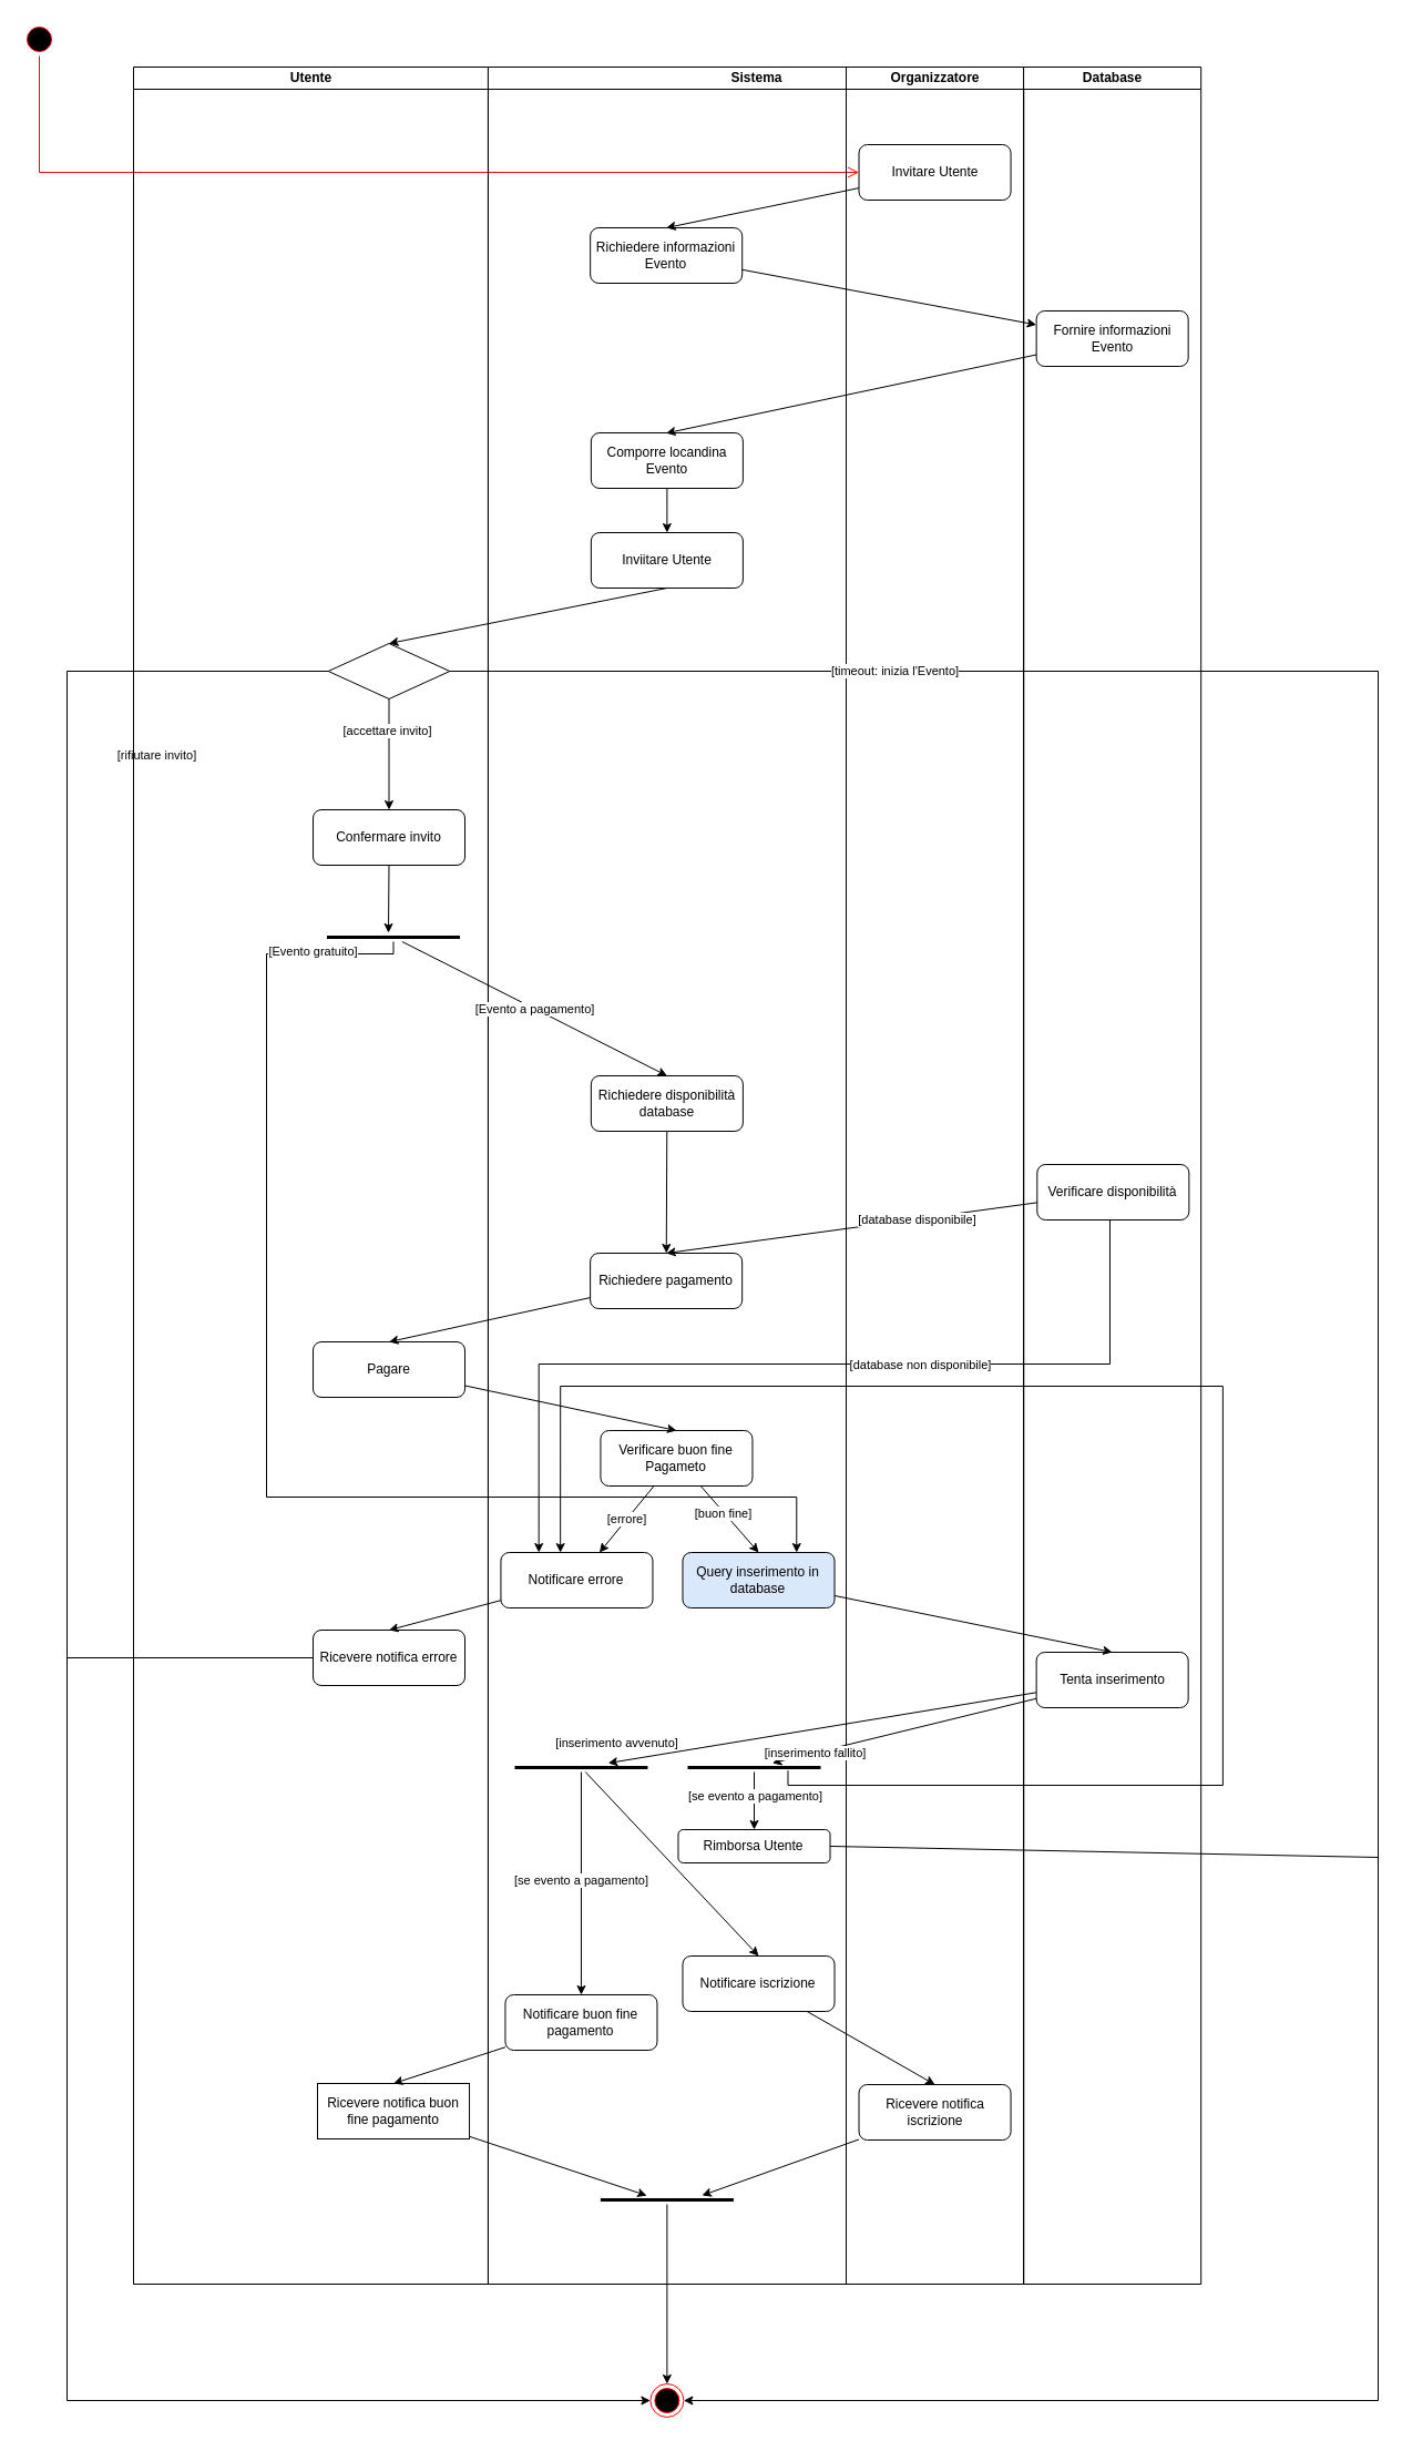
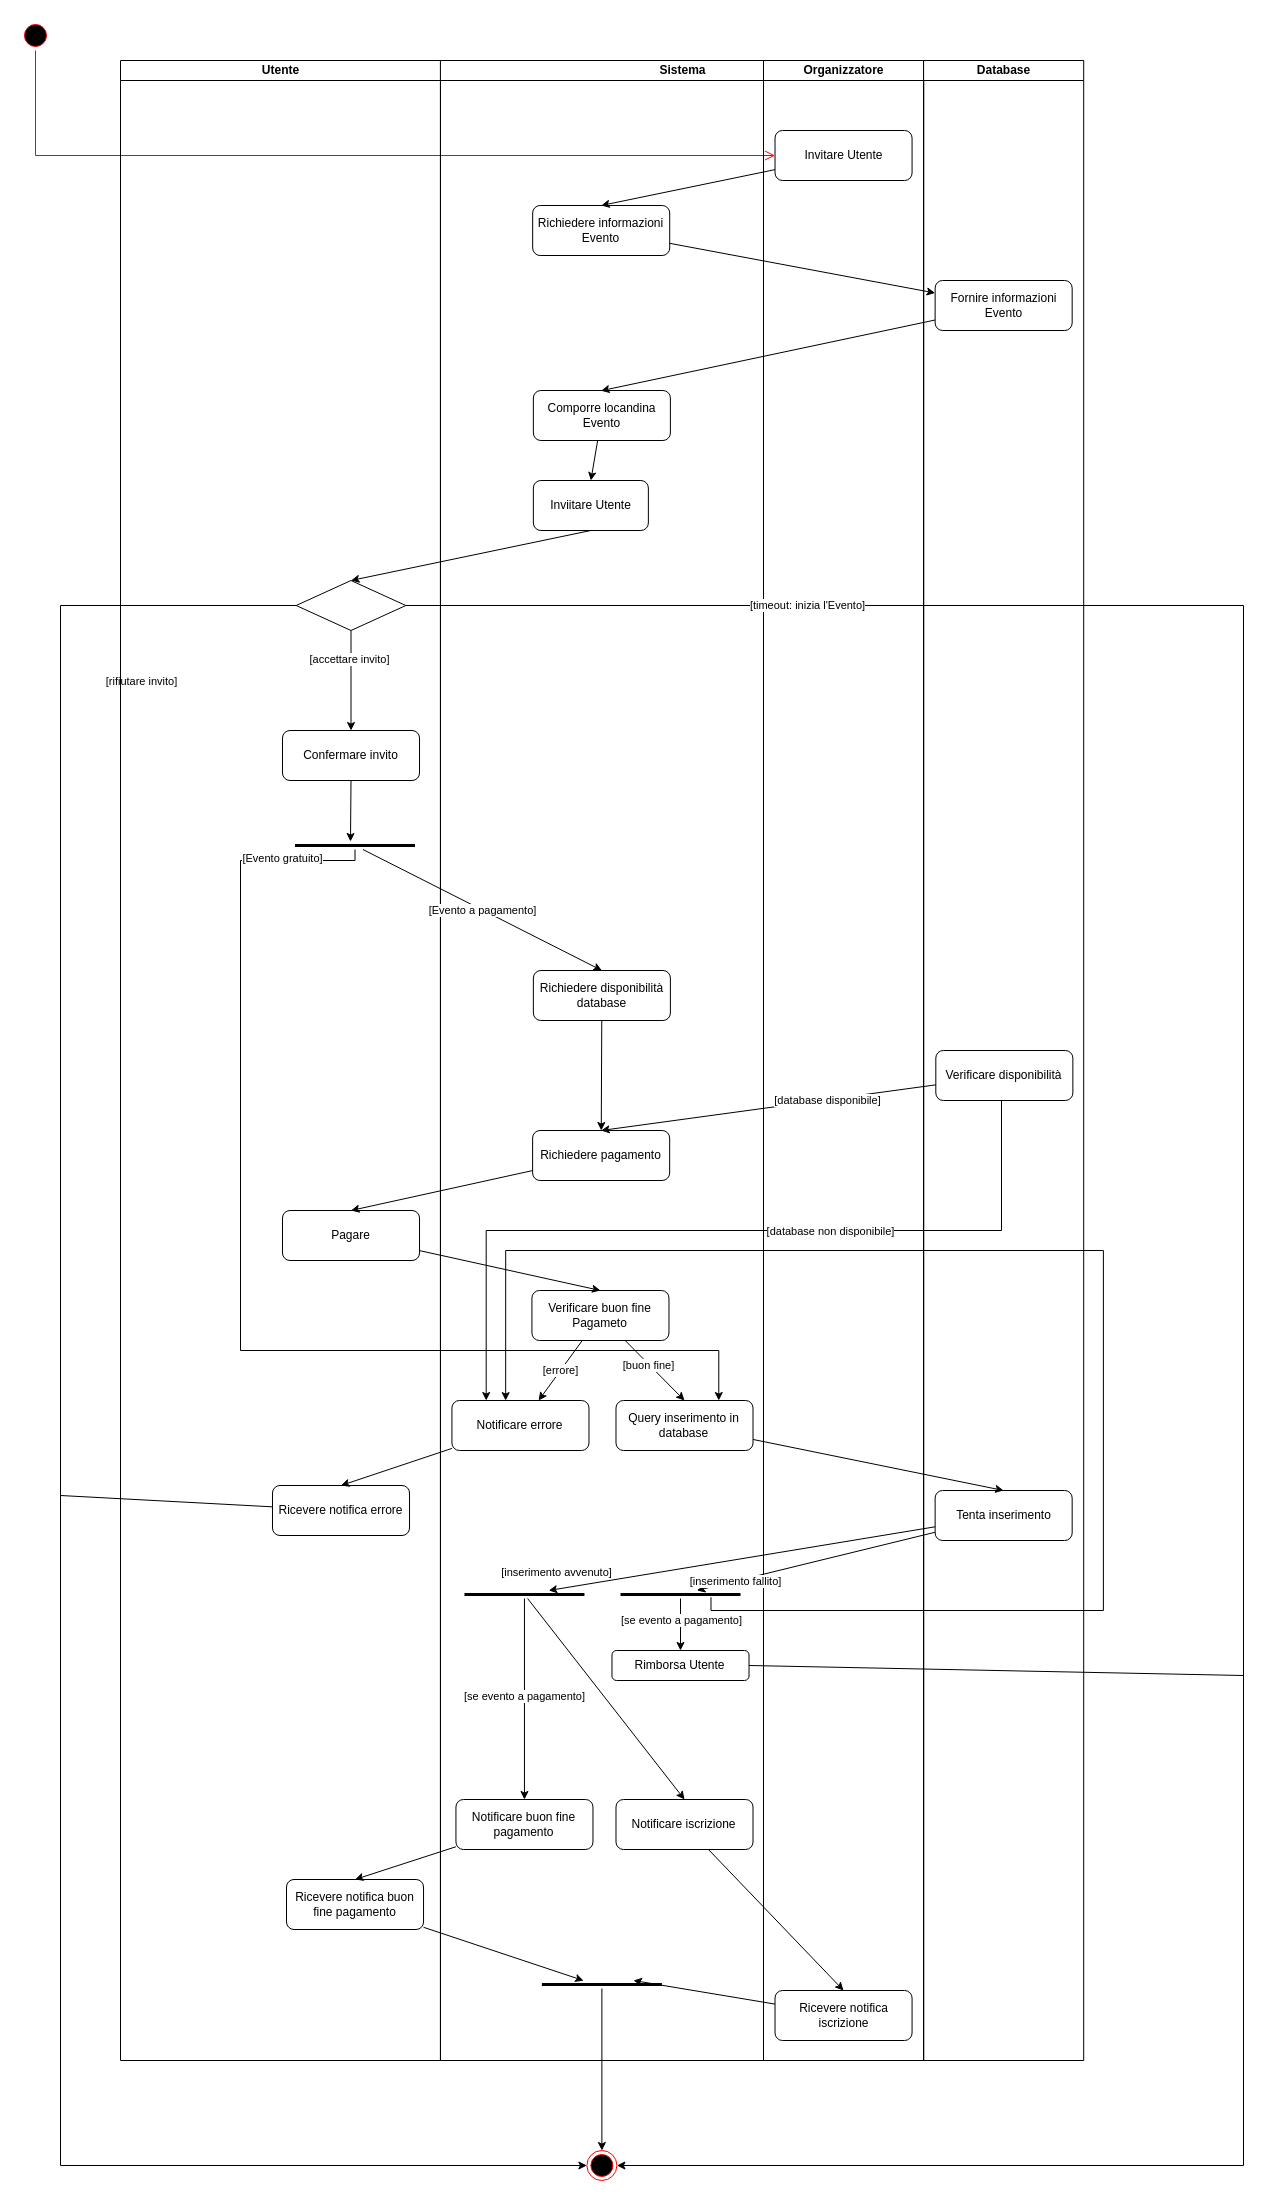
- <mxCell id="46" value="Inviitare Utente" style="rounded=1;whiteSpace=wrap;html=1;" vertex="1" parent="17"><mxGeometry x="92.964" y="420" width="137.041" height="50" as="geometry" /></mxCell>
+ <mxCell id="46" value="Inviitare Utente" style="rounded=1;whiteSpace=wrap;html=1;" vertex="1" parent="17"><mxGeometry x="92.964" y="420" width="115" height="50" as="geometry" /></mxCell>
- <mxCell id="22" value="Verificare buon fine Pagameto" style="rounded=1;whiteSpace=wrap;html=1;" parent="17" vertex="1"><mxGeometry x="101.534" y="1230" width="137.041" height="50" as="geometry" /></mxCell>
+ <mxCell id="22" value="Verificare buon fine Pagameto" style="rounded=1;whiteSpace=wrap;html=1;" parent="17" vertex="1"><mxGeometry x="91.534" y="1230" width="137.041" height="50" as="geometry" /></mxCell>
- <mxCell id="30" value="Query inserimento in database" style="rounded=1;whiteSpace=wrap;html=1;fillColor=#dae8fc;" parent="17" vertex="1"><mxGeometry x="175.594" y="1340" width="137.041" height="50" as="geometry" /></mxCell>
+ <mxCell id="30" value="Query inserimento in database" style="rounded=1;whiteSpace=wrap;html=1;" parent="17" vertex="1"><mxGeometry x="175.594" y="1340" width="137.041" height="50" as="geometry" /></mxCell>
- <mxCell id="13" value="Ricevere notifica errore" style="rounded=1;whiteSpace=wrap;html=1;" parent="7" vertex="1"><mxGeometry x="161.994" y="1410" width="137.041" height="50" as="geometry" /></mxCell>
+ <mxCell id="13" value="Ricevere notifica errore" style="rounded=1;whiteSpace=wrap;html=1;" parent="7" vertex="1"><mxGeometry x="151.994" y="1425" width="137.041" height="50" as="geometry" /></mxCell>
- <mxCell id="29" value="Notificare iscrizione" style="rounded=1;whiteSpace=wrap;html=1;" parent="17" vertex="1"><mxGeometry x="175.594" y="1704" width="137.041" height="50" as="geometry" /></mxCell>
+ <mxCell id="29" value="Notificare iscrizione" style="rounded=1;whiteSpace=wrap;html=1;" parent="17" vertex="1"><mxGeometry x="175.594" y="1739" width="137.041" height="50" as="geometry" /></mxCell>
- <mxCell id="14" value="Ricevere notifica buon fine pagamento" style="whiteSpace=wrap;html=1;rounded=0;" parent="7" vertex="1"><mxGeometry x="166.004" y="1819" width="137.041" height="50" as="geometry" /></mxCell>
+ <mxCell id="14" value="Ricevere notifica buon fine pagamento" style="rounded=1;whiteSpace=wrap;html=1;" parent="7" vertex="1"><mxGeometry x="166.004" y="1819" width="137.041" height="50" as="geometry" /></mxCell>
- <mxCell id="34" value="Ricevere notifica iscrizione" style="rounded=1;whiteSpace=wrap;html=1;" parent="33" vertex="1"><mxGeometry x="11.534" y="1820" width="137.041" height="50" as="geometry" /></mxCell>
+ <mxCell id="34" value="Ricevere notifica iscrizione" style="rounded=1;whiteSpace=wrap;html=1;" parent="33" vertex="1"><mxGeometry x="11.534" y="1930" width="137.041" height="50" as="geometry" /></mxCell>
